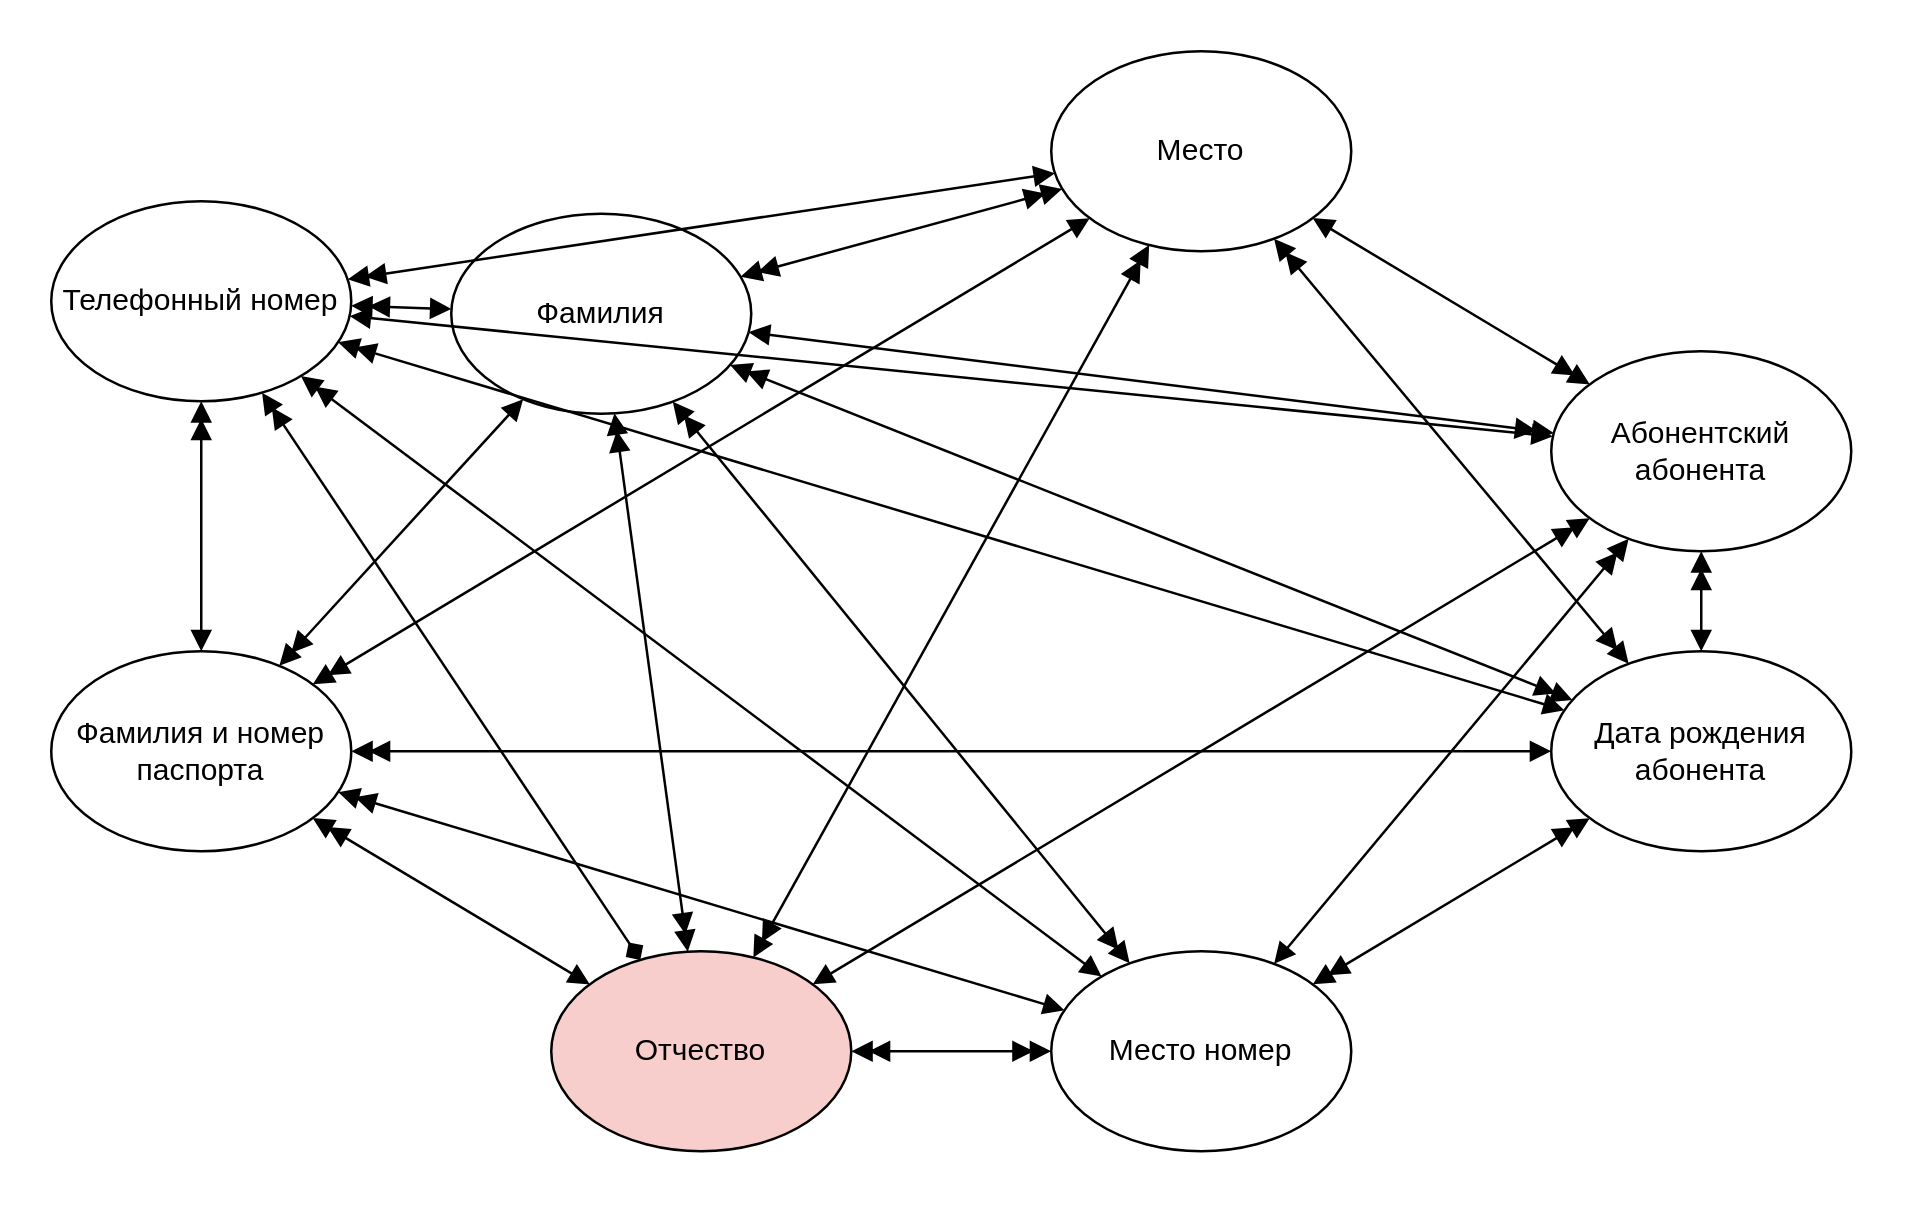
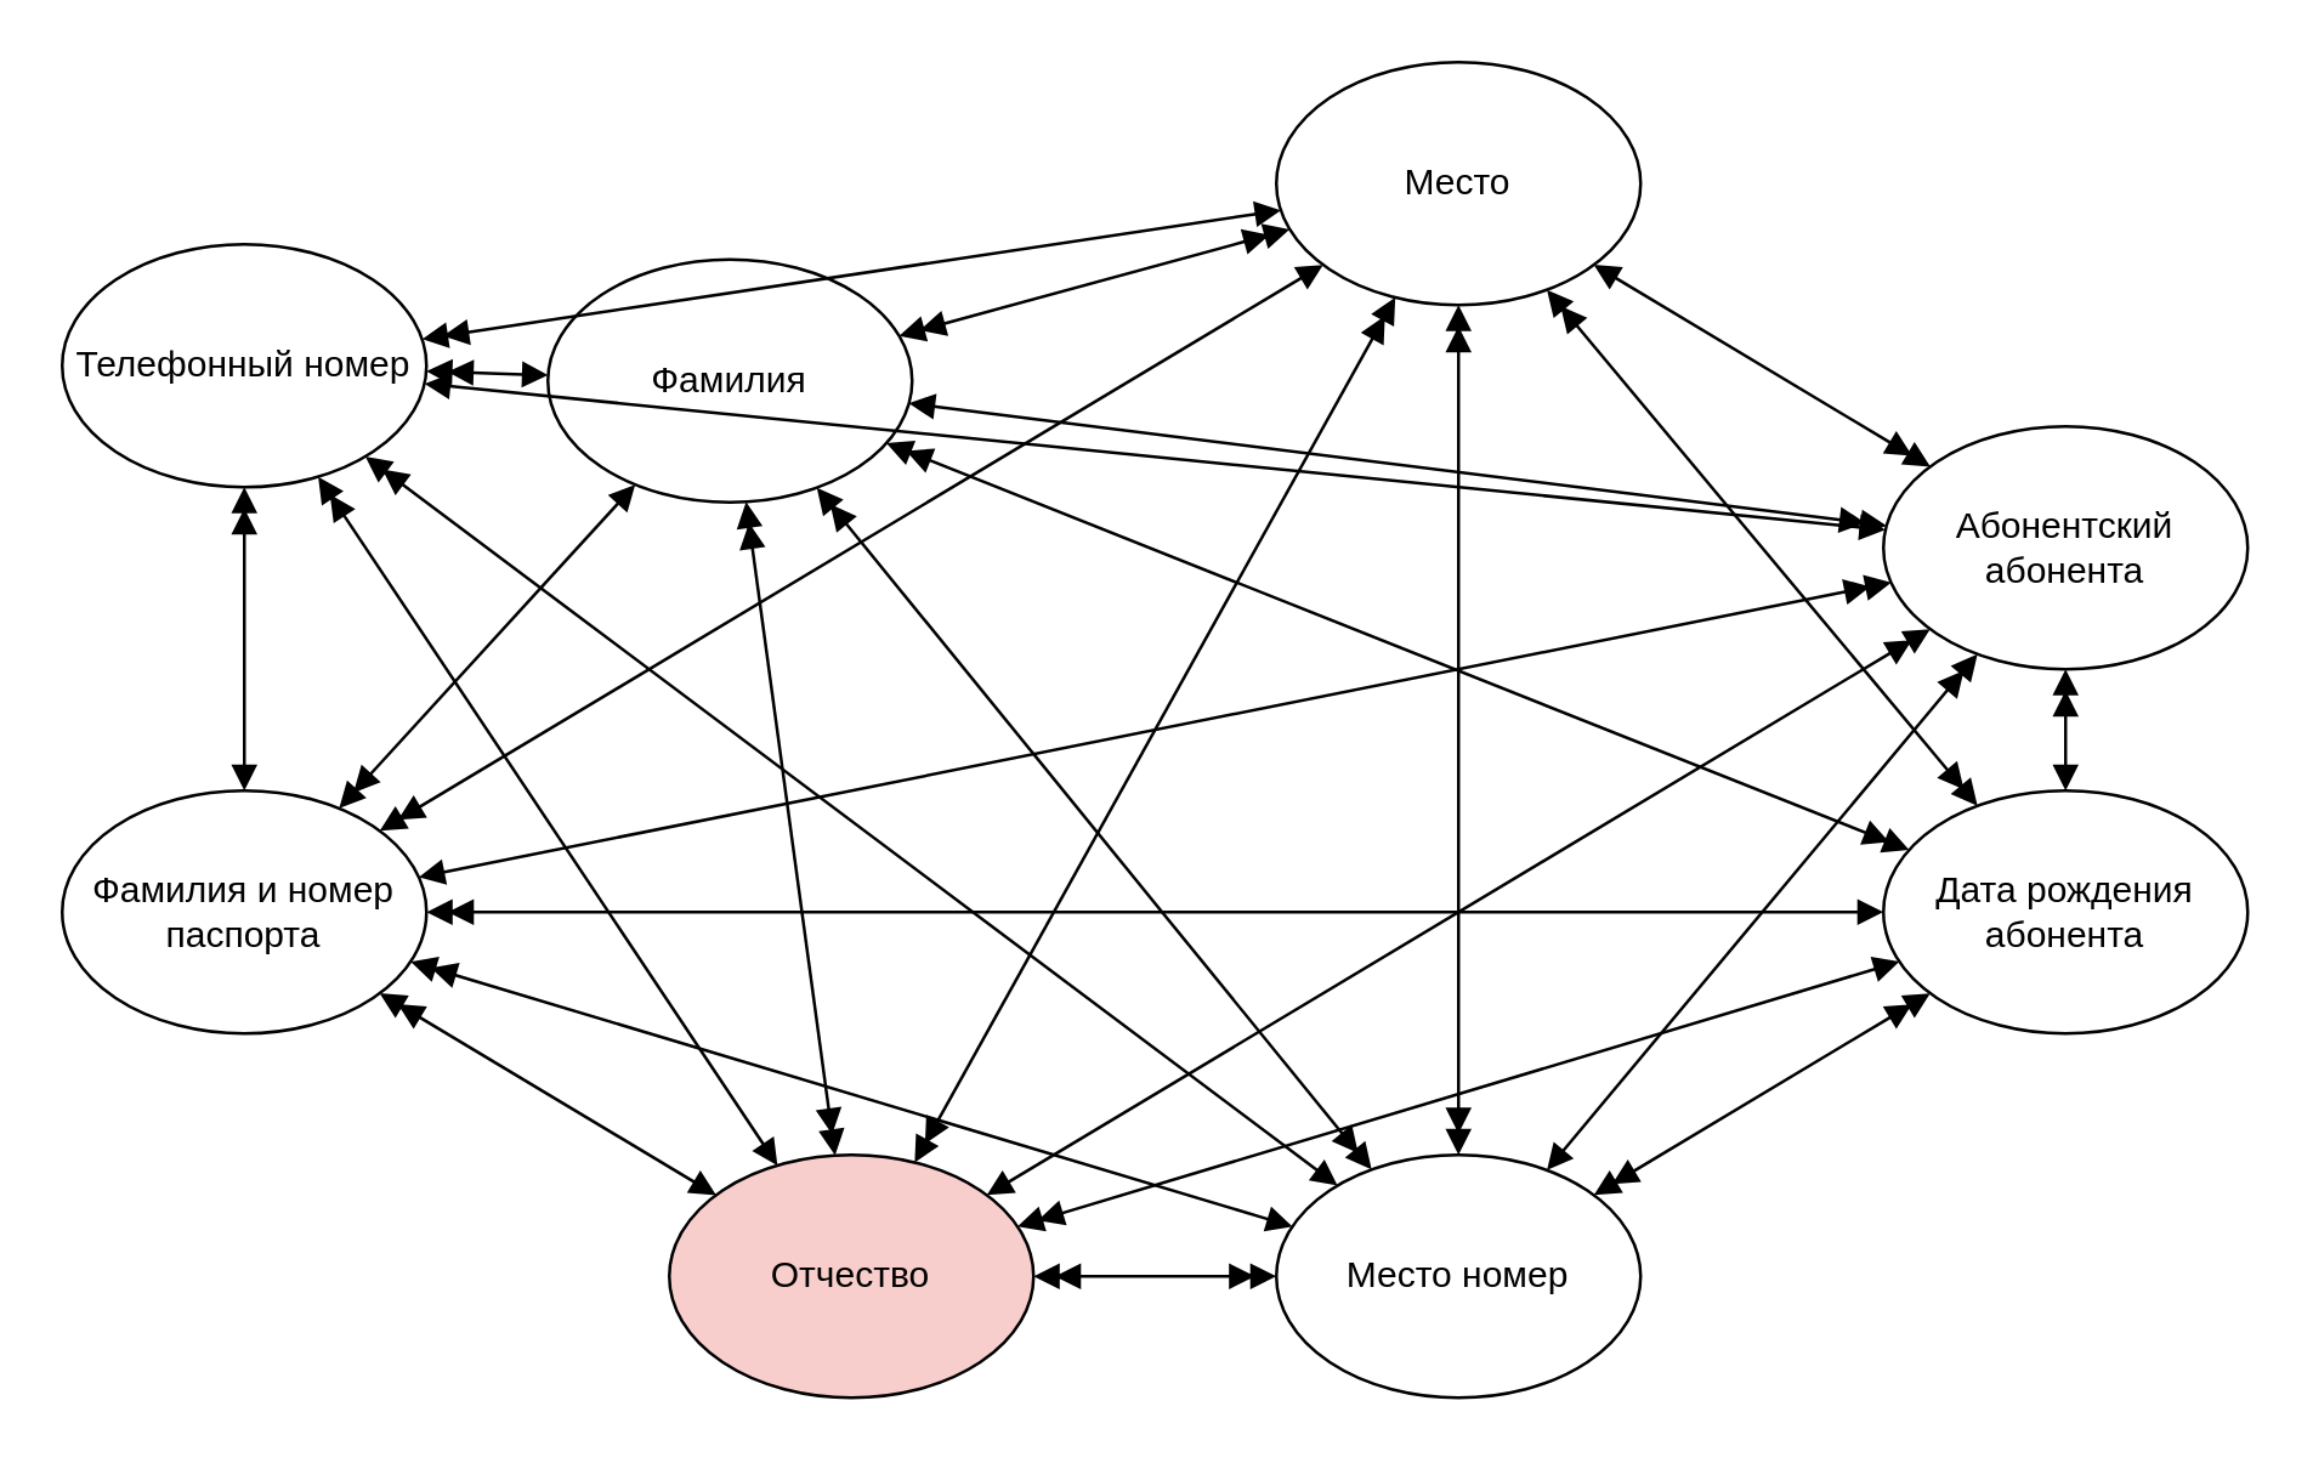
- <mxCell id="34" value="" style="endArrow=doubleBlock;html=1;rounded=0;endFill=1;startArrow=block;startFill=1;" edge="1" parent="1" source="30" target="17"><mxGeometry width="50" height="50" relative="1" as="geometry"><mxPoint x="664.766" y="352.377" as="sourcePoint" /><mxPoint x="551.6" y="456.16" as="targetPoint" /></mxGeometry></mxCell>
+ <mxCell id="34" value="" style="endArrow=doubleBlock;html=1;rounded=0;endFill=1;startArrow=block;startFill=1;" edge="1" parent="1" source="30" target="5"><mxGeometry width="50" height="50" relative="1" as="geometry"><mxPoint x="664.766" y="352.377" as="sourcePoint" /><mxPoint x="551.6" y="456.16" as="targetPoint" /></mxGeometry></mxCell>
+ <mxCell id="20" value="" style="endArrow=block;html=1;rounded=0;endFill=1;startArrow=doubleBlock;startFill=1;" parent="1" source="18" target="2" edge="1"><mxGeometry width="50" height="50" relative="1" as="geometry"><mxPoint x="450" y="310" as="sourcePoint" /><mxPoint x="650" y="310" as="targetPoint" /></mxGeometry></mxCell>
+ <mxCell id="11" value="" style="endArrow=doubleBlock;html=1;rounded=0;endFill=1;startArrow=doubleBlock;startFill=1;" parent="1" source="6" target="4" edge="1"><mxGeometry width="50" height="50" relative="1" as="geometry"><mxPoint x="449.933" y="280.146" as="sourcePoint" /><mxPoint x="530.138" y="219.896" as="targetPoint" /></mxGeometry></mxCell>
- <mxCell id="24" value="" style="endArrow=diamond;html=1;rounded=0;endFill=1;startArrow=doubleBlock;startFill=1;" parent="1" source="17" target="5" edge="1"><mxGeometry width="50" height="50" relative="1" as="geometry"><mxPoint x="710.138" y="300.104" as="sourcePoint" /><mxPoint x="629.862" y="239.896" as="targetPoint" /></mxGeometry></mxCell>
+ <mxCell id="24" value="" style="endArrow=block;html=1;rounded=0;endFill=1;startArrow=doubleBlock;startFill=1;" parent="1" source="17" target="5" edge="1"><mxGeometry width="50" height="50" relative="1" as="geometry"><mxPoint x="710.138" y="300.104" as="sourcePoint" /><mxPoint x="629.862" y="239.896" as="targetPoint" /></mxGeometry></mxCell>
